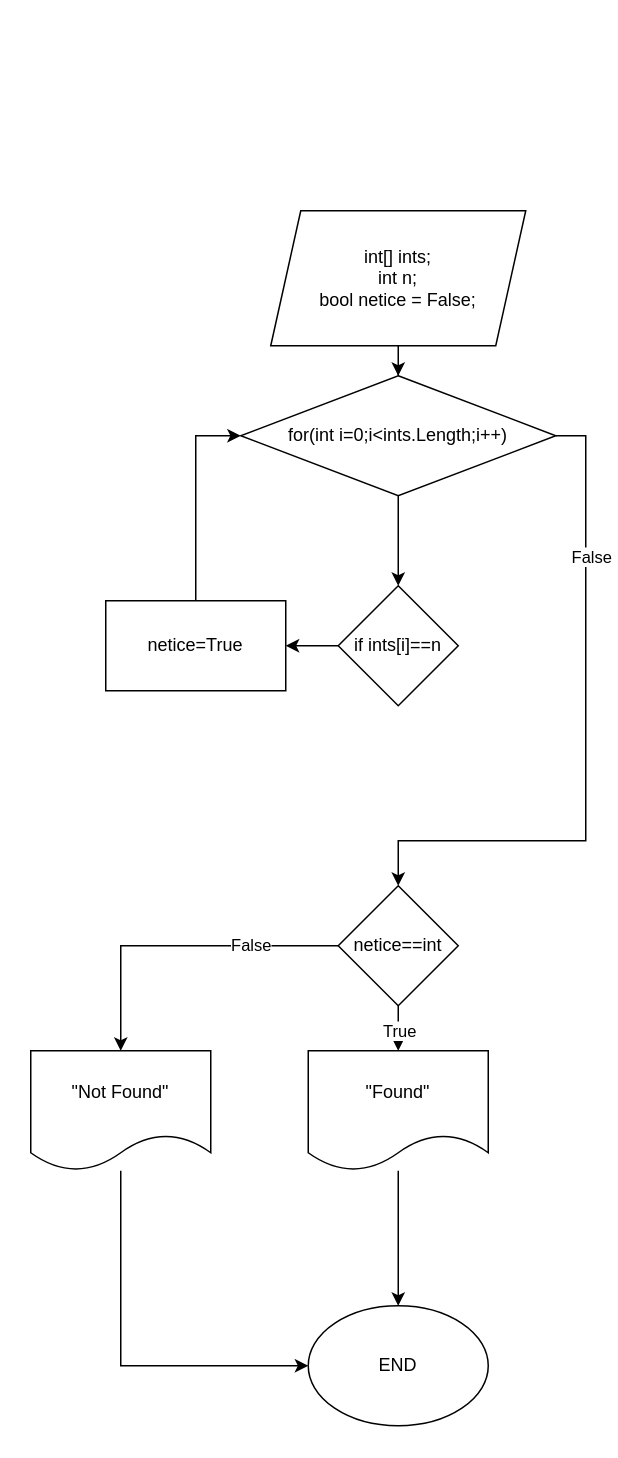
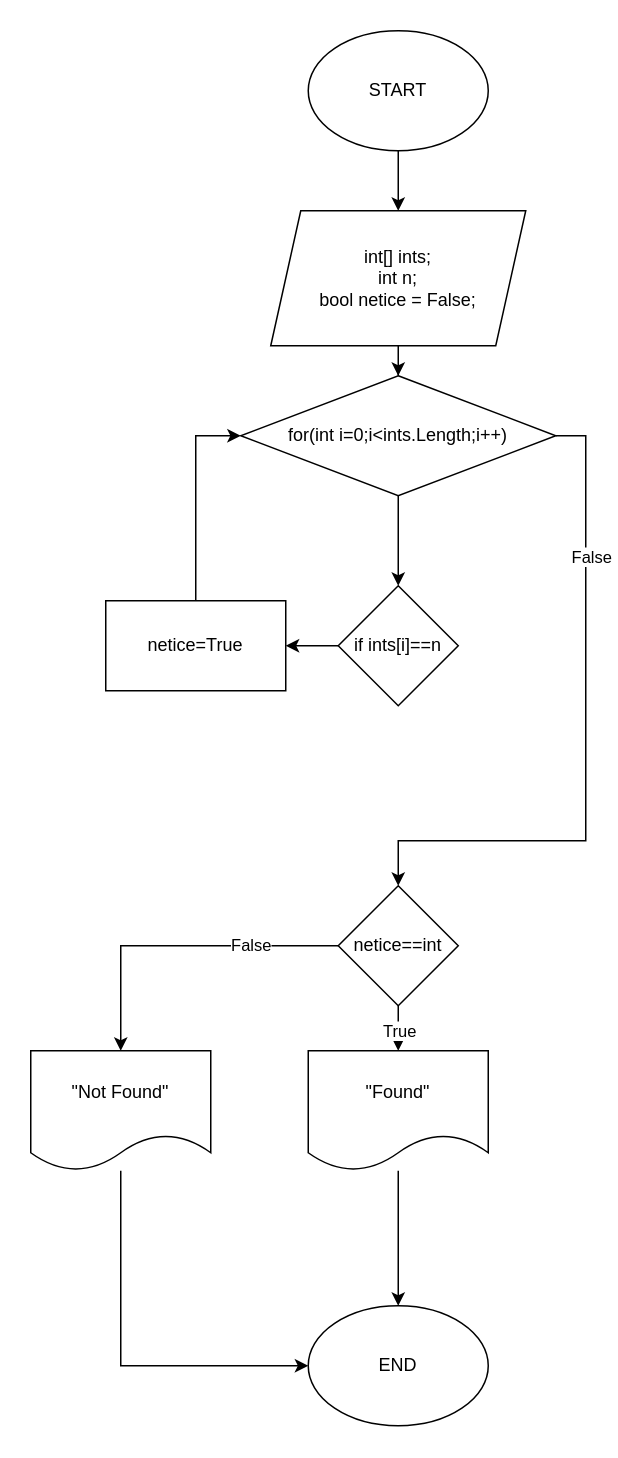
+ <mxCell id="3" value="START" style="ellipse;whiteSpace=wrap;html=1;" vertex="1" parent="1"><mxGeometry x="205" width="120" height="80" as="geometry" y="20" /></mxCell>
+ <mxCell id="2" value="" style="edgeStyle=orthogonalEdgeStyle;rounded=0;orthogonalLoop=1;jettySize=auto;html=1;" edge="1" parent="1" source="3" target="5"><mxGeometry relative="1" as="geometry" /></mxCell>
